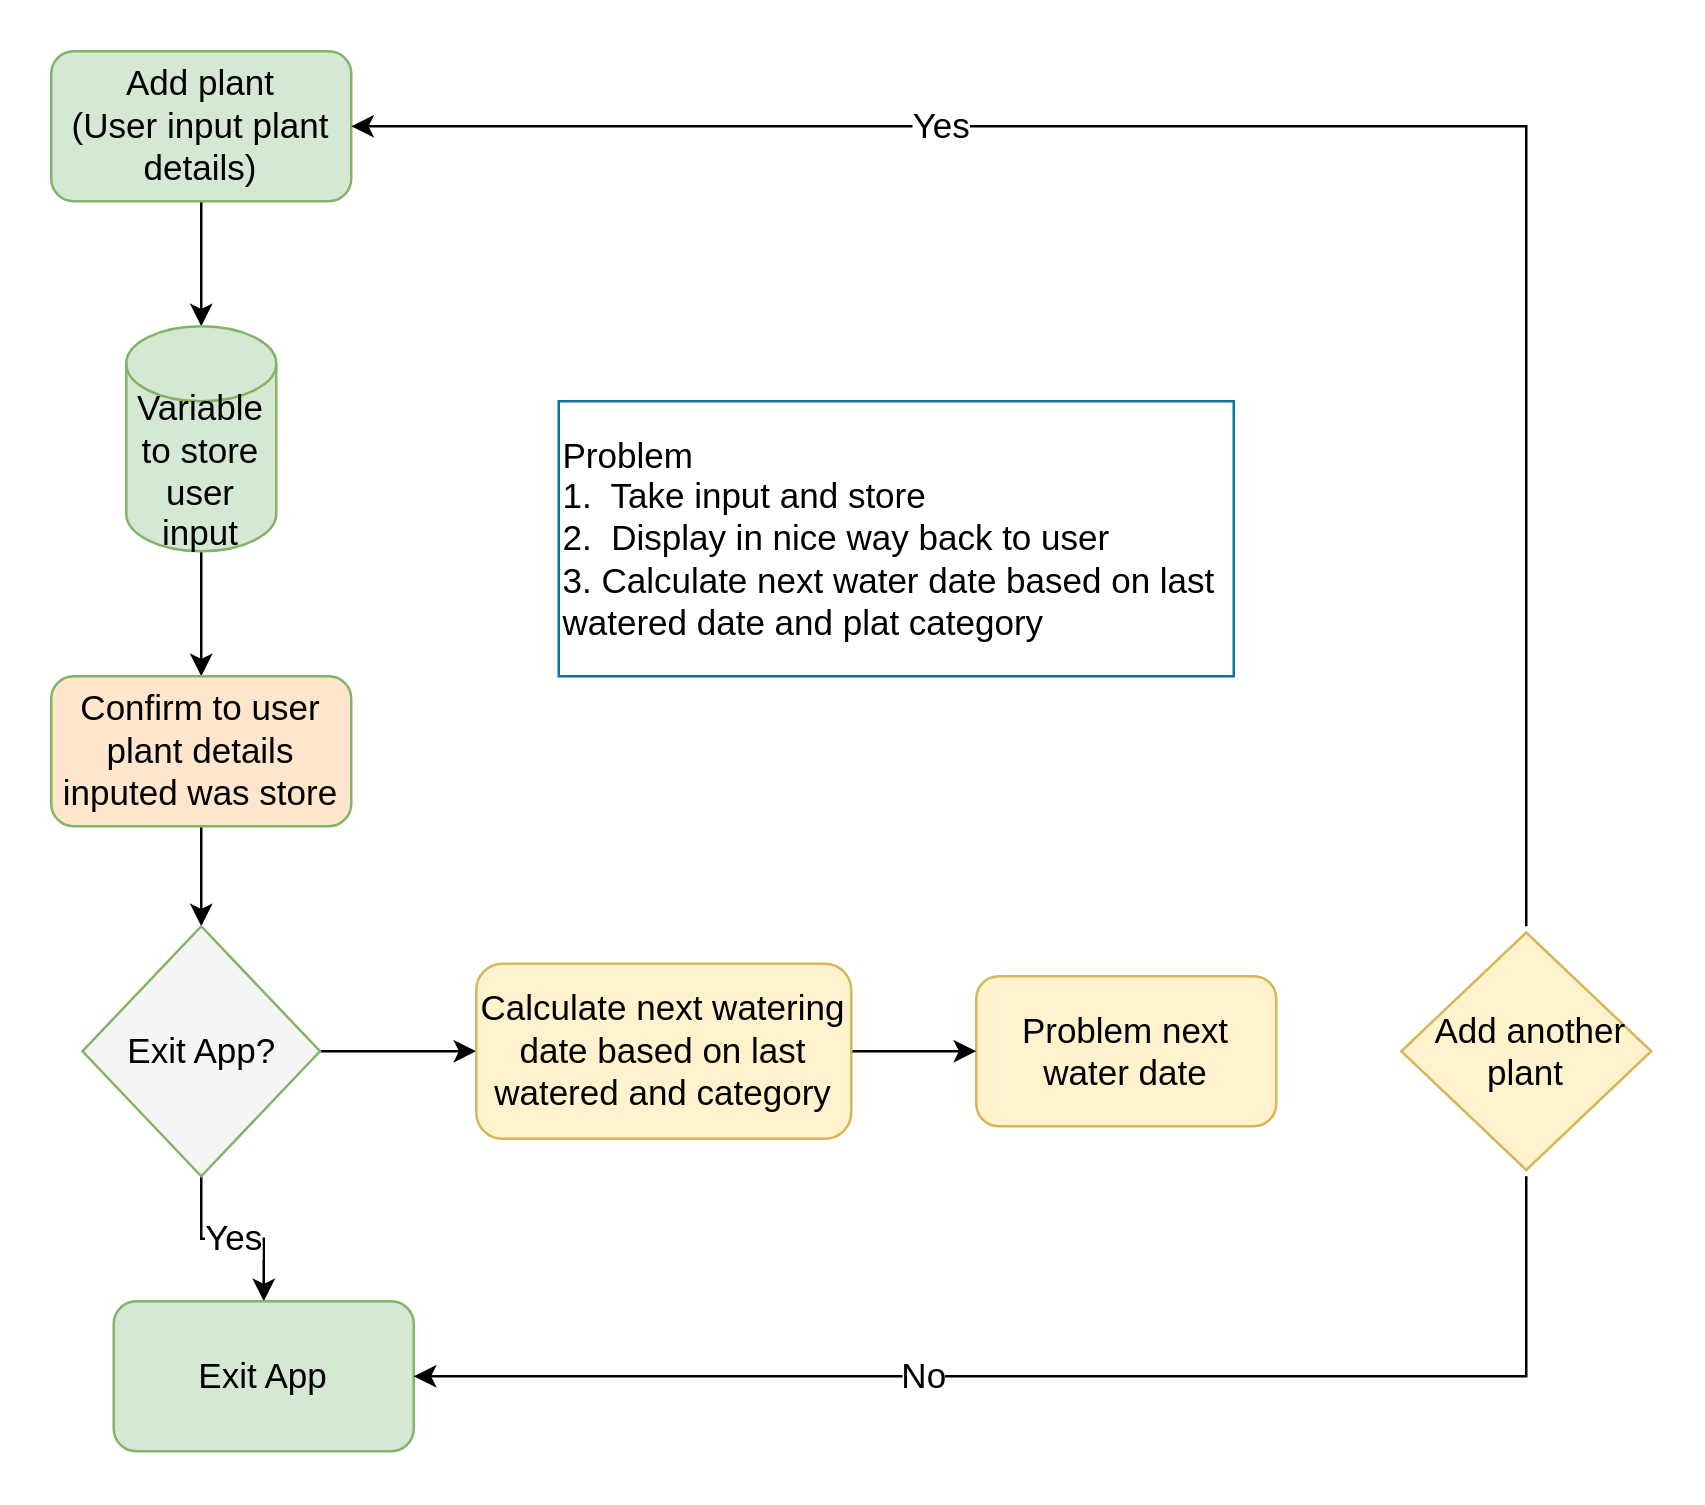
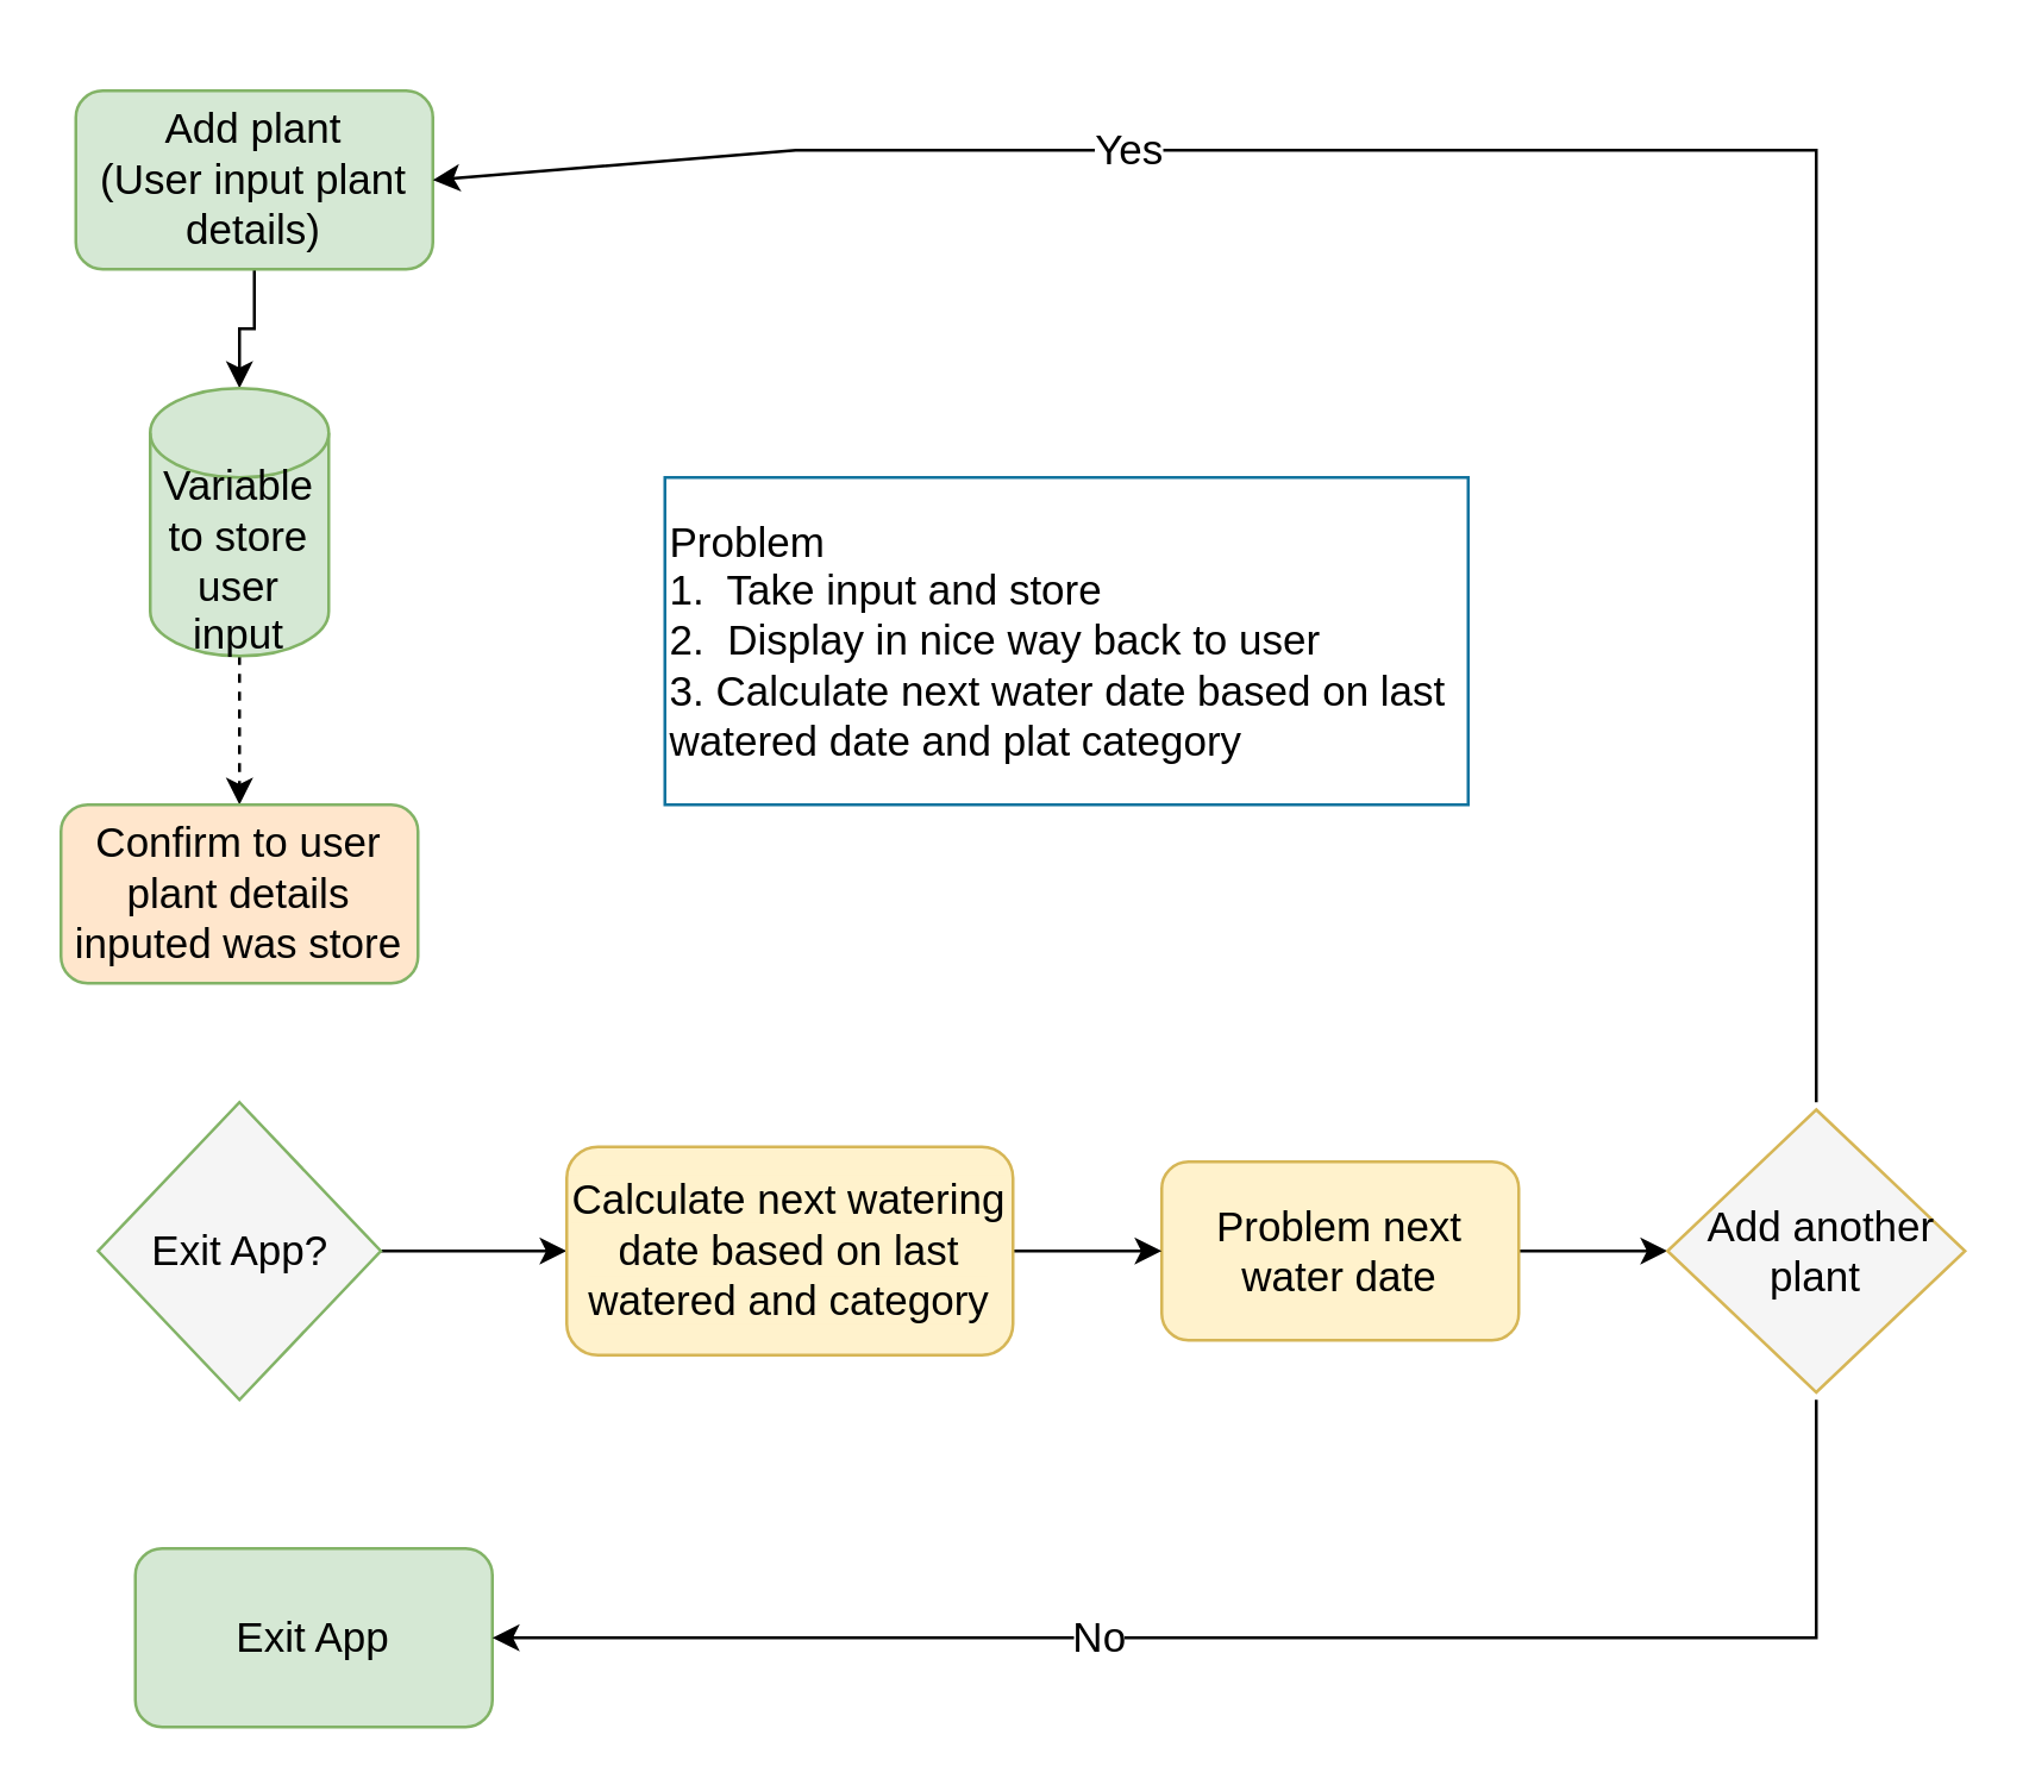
- <mxCell id="4" value="Add plant&lt;br&gt;(User input plant details)" style="rounded=1;whiteSpace=wrap;html=1;fontSize=14;fillColor=#d5e8d4;strokeColor=#82b366;" vertex="1" parent="1"><mxGeometry x="20" y="20" width="120" height="60" as="geometry" /></mxCell>
+ <mxCell id="4" value="Add plant&lt;br&gt;(User input plant details)" style="rounded=1;whiteSpace=wrap;html=1;fontSize=14;fillColor=#d5e8d4;strokeColor=#82b366;" vertex="1" parent="1"><mxGeometry x="25" y="30" width="120" height="60" as="geometry" /></mxCell>
- <mxCell id="5" value="" style="edgeStyle=orthogonalEdgeStyle;rounded=0;orthogonalLoop=1;jettySize=auto;html=1;fontSize=14;" edge="1" parent="1" source="6" target="8"><mxGeometry relative="1" as="geometry" /></mxCell>
+ <mxCell id="5" value="" style="edgeStyle=orthogonalEdgeStyle;rounded=0;orthogonalLoop=1;jettySize=auto;html=1;fontSize=14;dashed=1;" edge="1" parent="1" source="6" target="8"><mxGeometry relative="1" as="geometry" /></mxCell>
- <mxCell id="7" value="" style="edgeStyle=orthogonalEdgeStyle;rounded=0;orthogonalLoop=1;jettySize=auto;html=1;fontSize=14;" edge="1" parent="1" source="8" target="11"><mxGeometry relative="1" as="geometry" /></mxCell>
+ <mxCell id="13" value="" style="edgeStyle=orthogonalEdgeStyle;rounded=0;orthogonalLoop=1;jettySize=auto;html=1;fontSize=14;" edge="1" parent="1" source="14" target="17"><mxGeometry relative="1" as="geometry" /></mxCell>
- <mxCell id="17" value="&amp;nbsp;Add another plant" style="rhombus;whiteSpace=wrap;html=1;fontSize=14;fillColor=#fff2cc;strokeColor=#d6b656;" vertex="1" parent="1"><mxGeometry x="560" y="372.5" width="100" height="95" as="geometry" /></mxCell>
+ <mxCell id="17" value="&amp;nbsp;Add another plant" style="rhombus;whiteSpace=wrap;html=1;fontSize=14;fillColor=#f5f5f5;strokeColor=#d6b656;" vertex="1" parent="1"><mxGeometry x="560" y="372.5" width="100" height="95" as="geometry" /></mxCell>
- <mxCell id="9" value="Yes" style="edgeStyle=orthogonalEdgeStyle;rounded=0;orthogonalLoop=1;jettySize=auto;html=1;fontSize=14;" edge="1" parent="1" source="11" target="12"><mxGeometry relative="1" as="geometry" /></mxCell>
